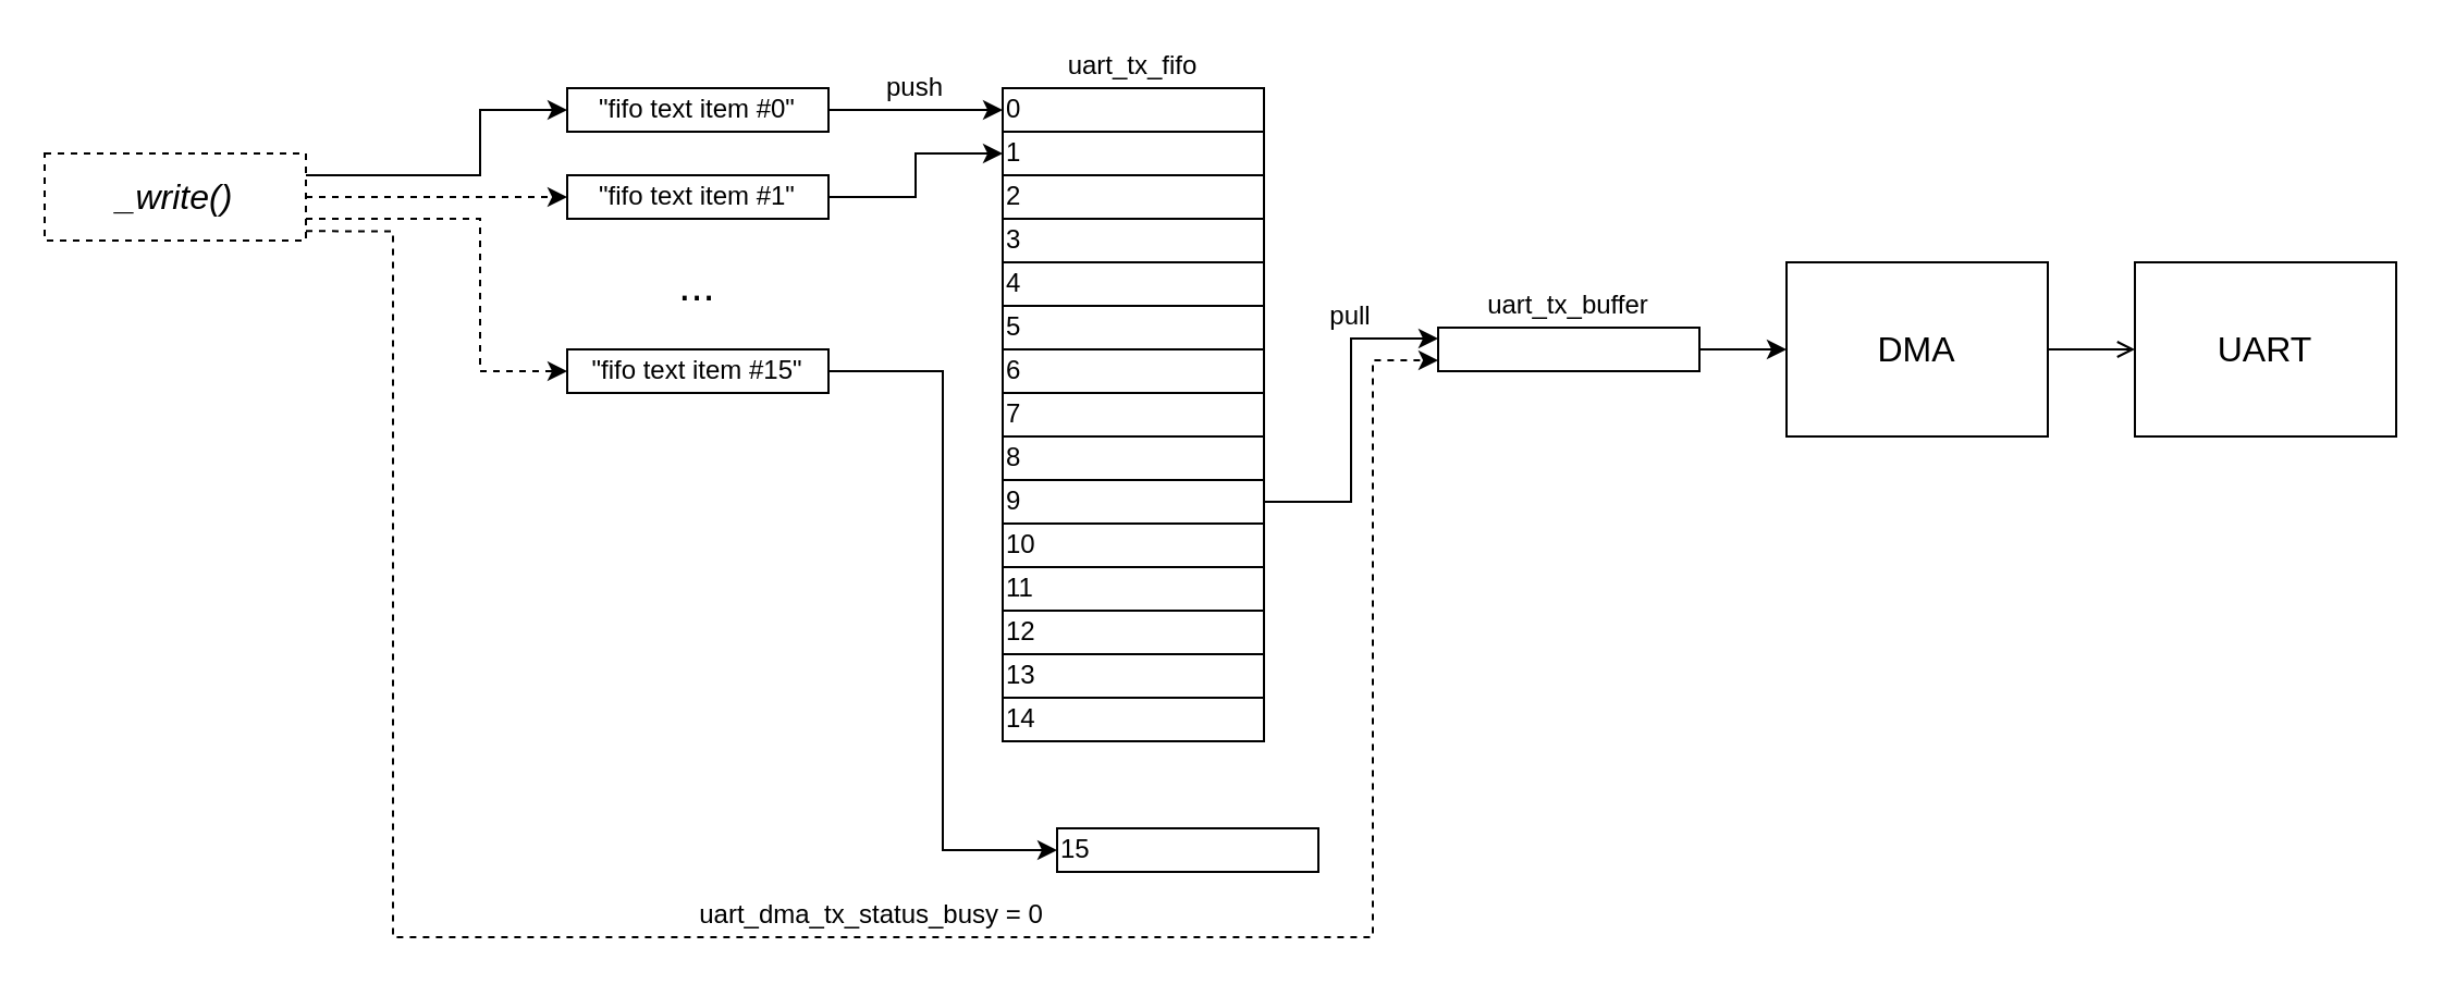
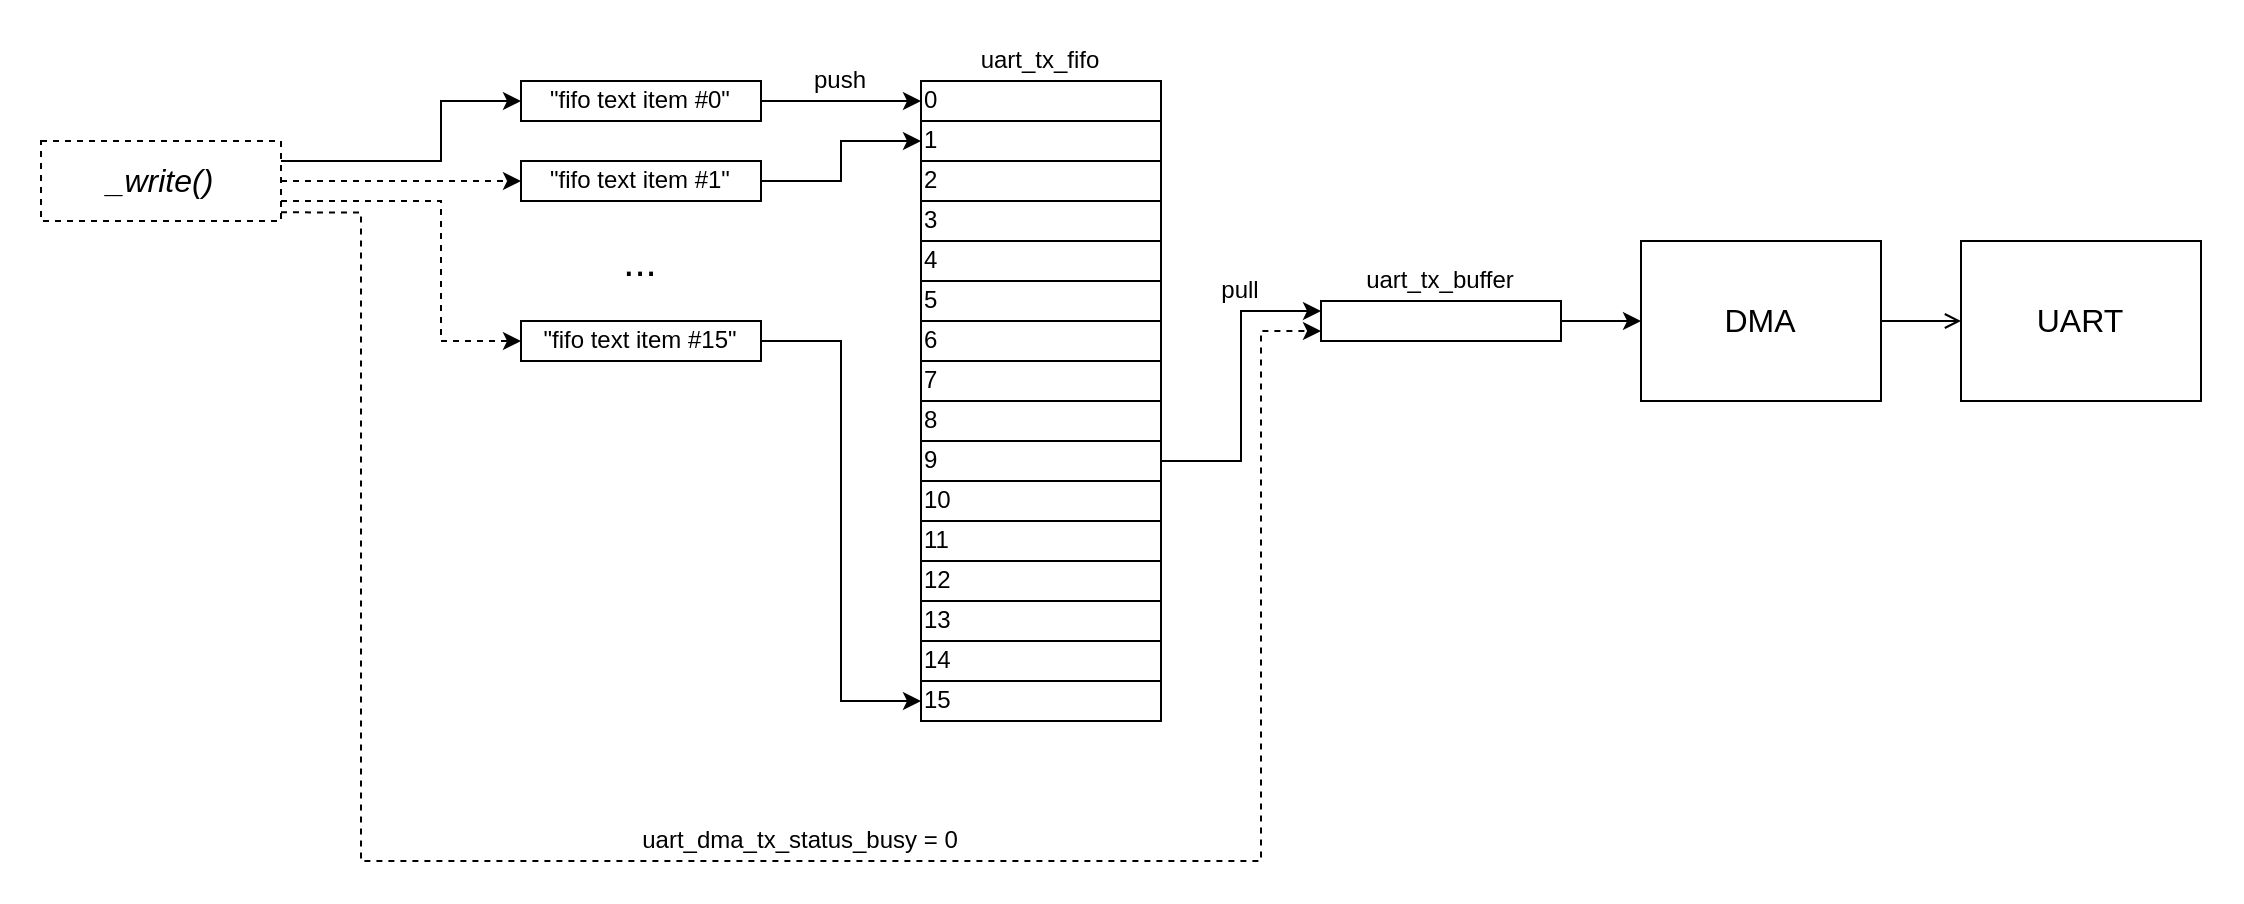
- <mxCell id="24" value="15" style="rounded=0;whiteSpace=wrap;html=1;align=left;" vertex="1" parent="1"><mxGeometry x="485" y="380" width="120" height="20" as="geometry" /></mxCell>
+ <mxCell id="24" value="15" style="rounded=0;whiteSpace=wrap;html=1;align=left;" vertex="1" parent="1"><mxGeometry x="460" y="340" width="120" height="20" as="geometry" /></mxCell>
